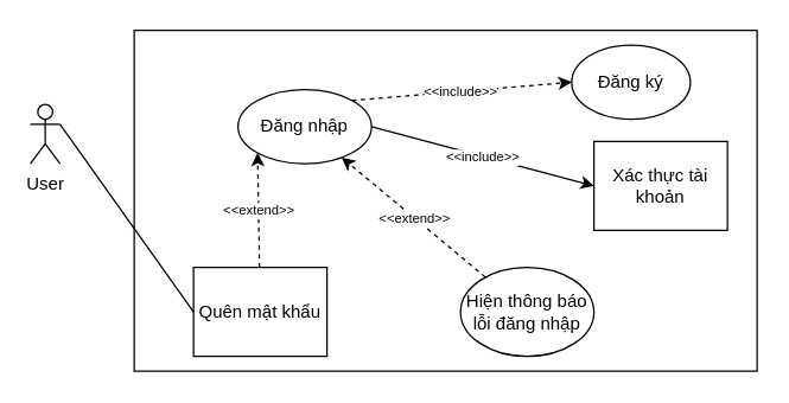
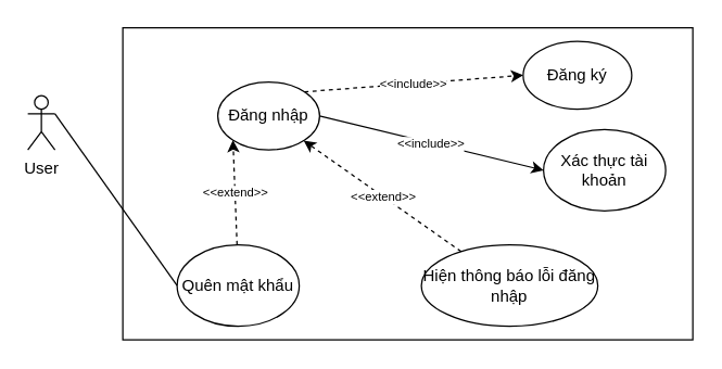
- <mxCell id="4" value="Đăng nhập" style="ellipse;whiteSpace=wrap;html=1;" parent="1" vertex="1"><mxGeometry x="160" y="60" width="90" height="50" as="geometry" /></mxCell>
+ <mxCell id="4" value="Đăng nhập" style="ellipse;whiteSpace=wrap;html=1;" parent="1" vertex="1"><mxGeometry x="160" y="60" width="75" height="50" as="geometry" /></mxCell>
- <mxCell id="6" value="Xác thực tài khoản" style="whiteSpace=wrap;html=1;rounded=0;" parent="1" vertex="1"><mxGeometry x="400" y="95" width="90" height="60" as="geometry" /></mxCell>
+ <mxCell id="6" value="Xác thực tài khoản" style="ellipse;whiteSpace=wrap;html=1;" parent="1" vertex="1"><mxGeometry x="400" y="95" width="90" height="60" as="geometry" /></mxCell>
- <mxCell id="8" value="Quên mật khẩu" style="whiteSpace=wrap;html=1;rounded=0;" parent="1" vertex="1"><mxGeometry x="130" y="180" width="90" height="60" as="geometry" /></mxCell>
+ <mxCell id="8" value="Quên mật khẩu" style="ellipse;whiteSpace=wrap;html=1;" parent="1" vertex="1"><mxGeometry x="130" y="180" width="90" height="60" as="geometry" /></mxCell>
- <mxCell id="7" value="Hiện thông báo lỗi đăng nhập" style="ellipse;whiteSpace=wrap;html=1;" parent="1" vertex="1"><mxGeometry x="310" y="180" width="90" height="60" as="geometry" /></mxCell>
+ <mxCell id="7" value="Hiện thông báo lỗi đăng nhập" style="ellipse;whiteSpace=wrap;html=1;" parent="1" vertex="1"><mxGeometry x="310" y="180" width="130" height="60" as="geometry" /></mxCell>
